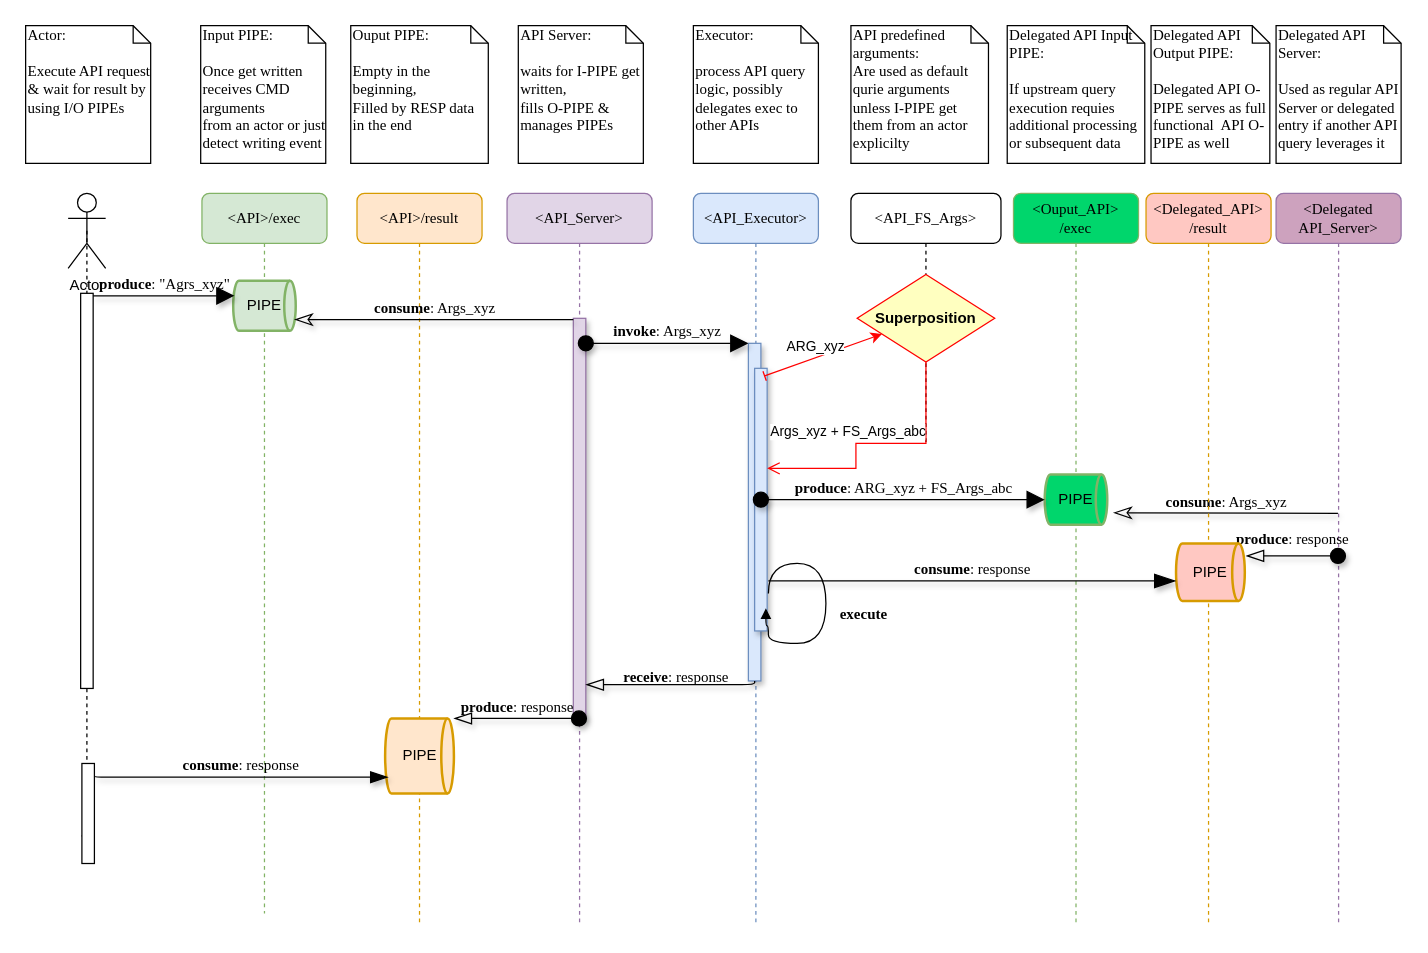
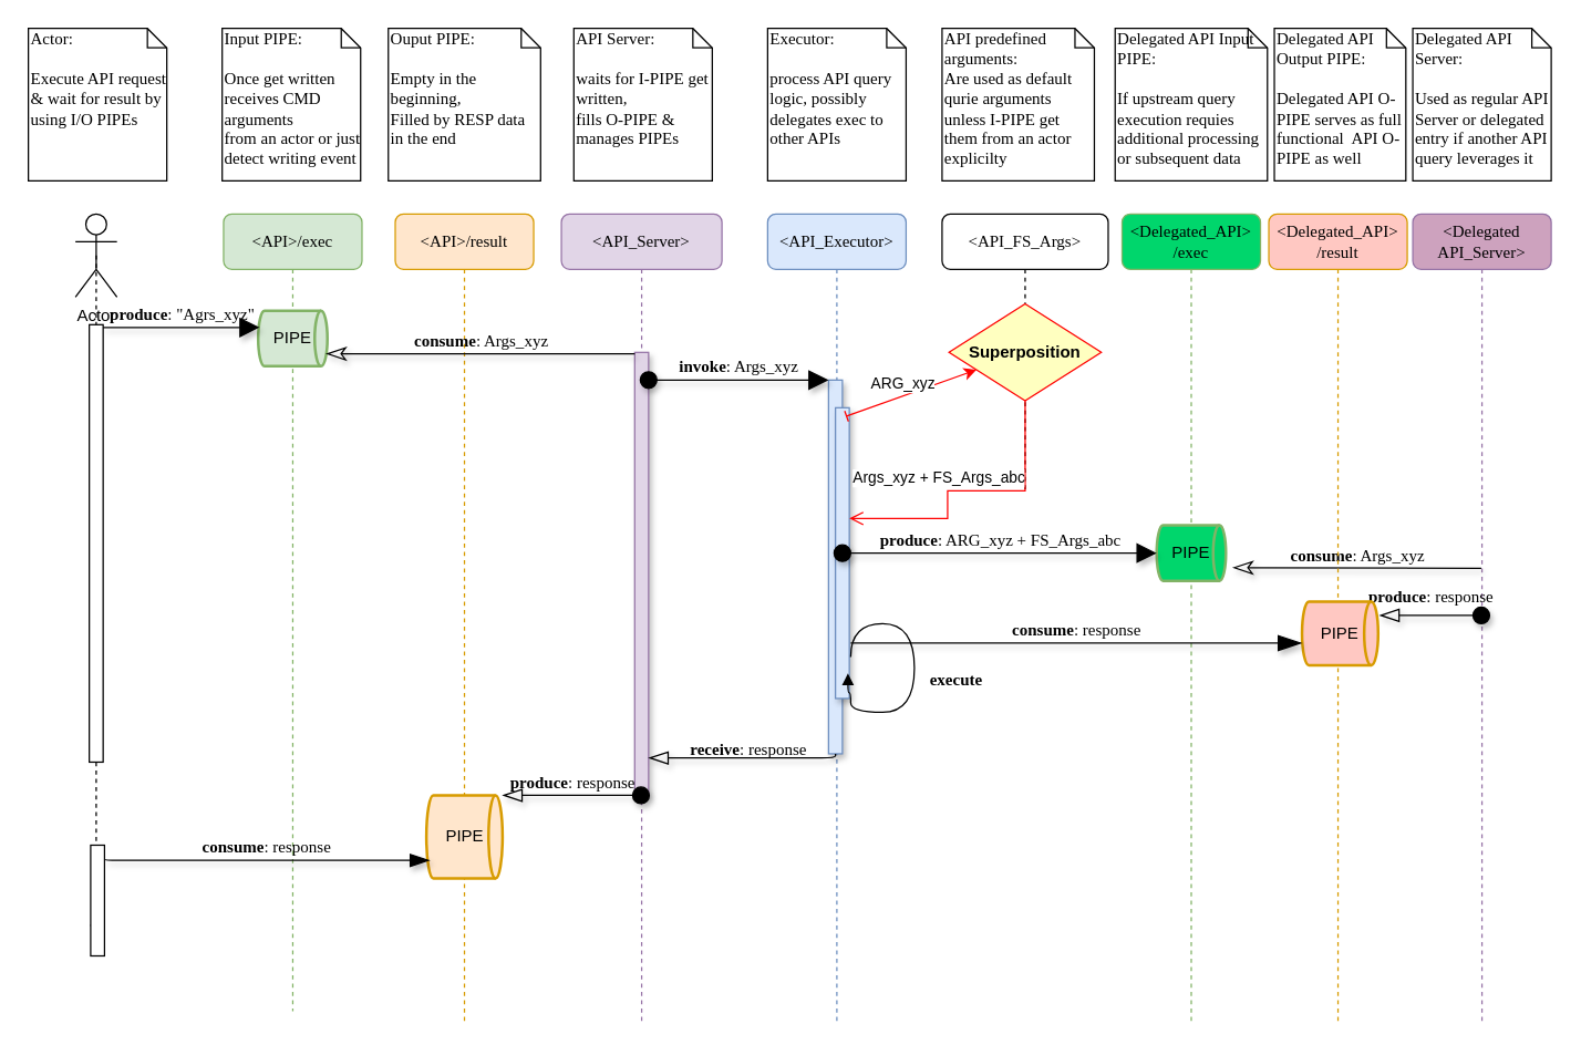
- <mxCell id="7" value="&amp;lt;Ouput_&lt;span style=&quot;background-color: initial;&quot;&gt;API&amp;gt;&lt;/span&gt;&lt;div&gt;&lt;span style=&quot;background-color: initial;&quot;&gt;/exec&lt;/span&gt;&lt;/div&gt;" style="shape=umlLifeline;perimeter=lifelinePerimeter;whiteSpace=wrap;html=1;container=1;collapsible=0;recursiveResize=0;outlineConnect=0;rounded=1;shadow=0;comic=0;labelBackgroundColor=none;strokeWidth=1;fontFamily=Verdana;fontSize=12;align=center;fillColor=#00D66C;strokeColor=#82b366;" parent="1" vertex="1"><mxGeometry x="810" y="154" width="100" height="586" as="geometry" /></mxCell>
+ <mxCell id="7" value="&amp;lt;Delegated_&lt;span style=&quot;background-color: initial;&quot;&gt;API&amp;gt;&lt;/span&gt;&lt;div&gt;&lt;span style=&quot;background-color: initial;&quot;&gt;/exec&lt;/span&gt;&lt;/div&gt;" style="shape=umlLifeline;perimeter=lifelinePerimeter;whiteSpace=wrap;html=1;container=1;collapsible=0;recursiveResize=0;outlineConnect=0;rounded=1;shadow=0;comic=0;labelBackgroundColor=none;strokeWidth=1;fontFamily=Verdana;fontSize=12;align=center;fillColor=#00D66C;strokeColor=#82b366;" parent="1" vertex="1"><mxGeometry x="810" y="154" width="100" height="586" as="geometry" /></mxCell>
